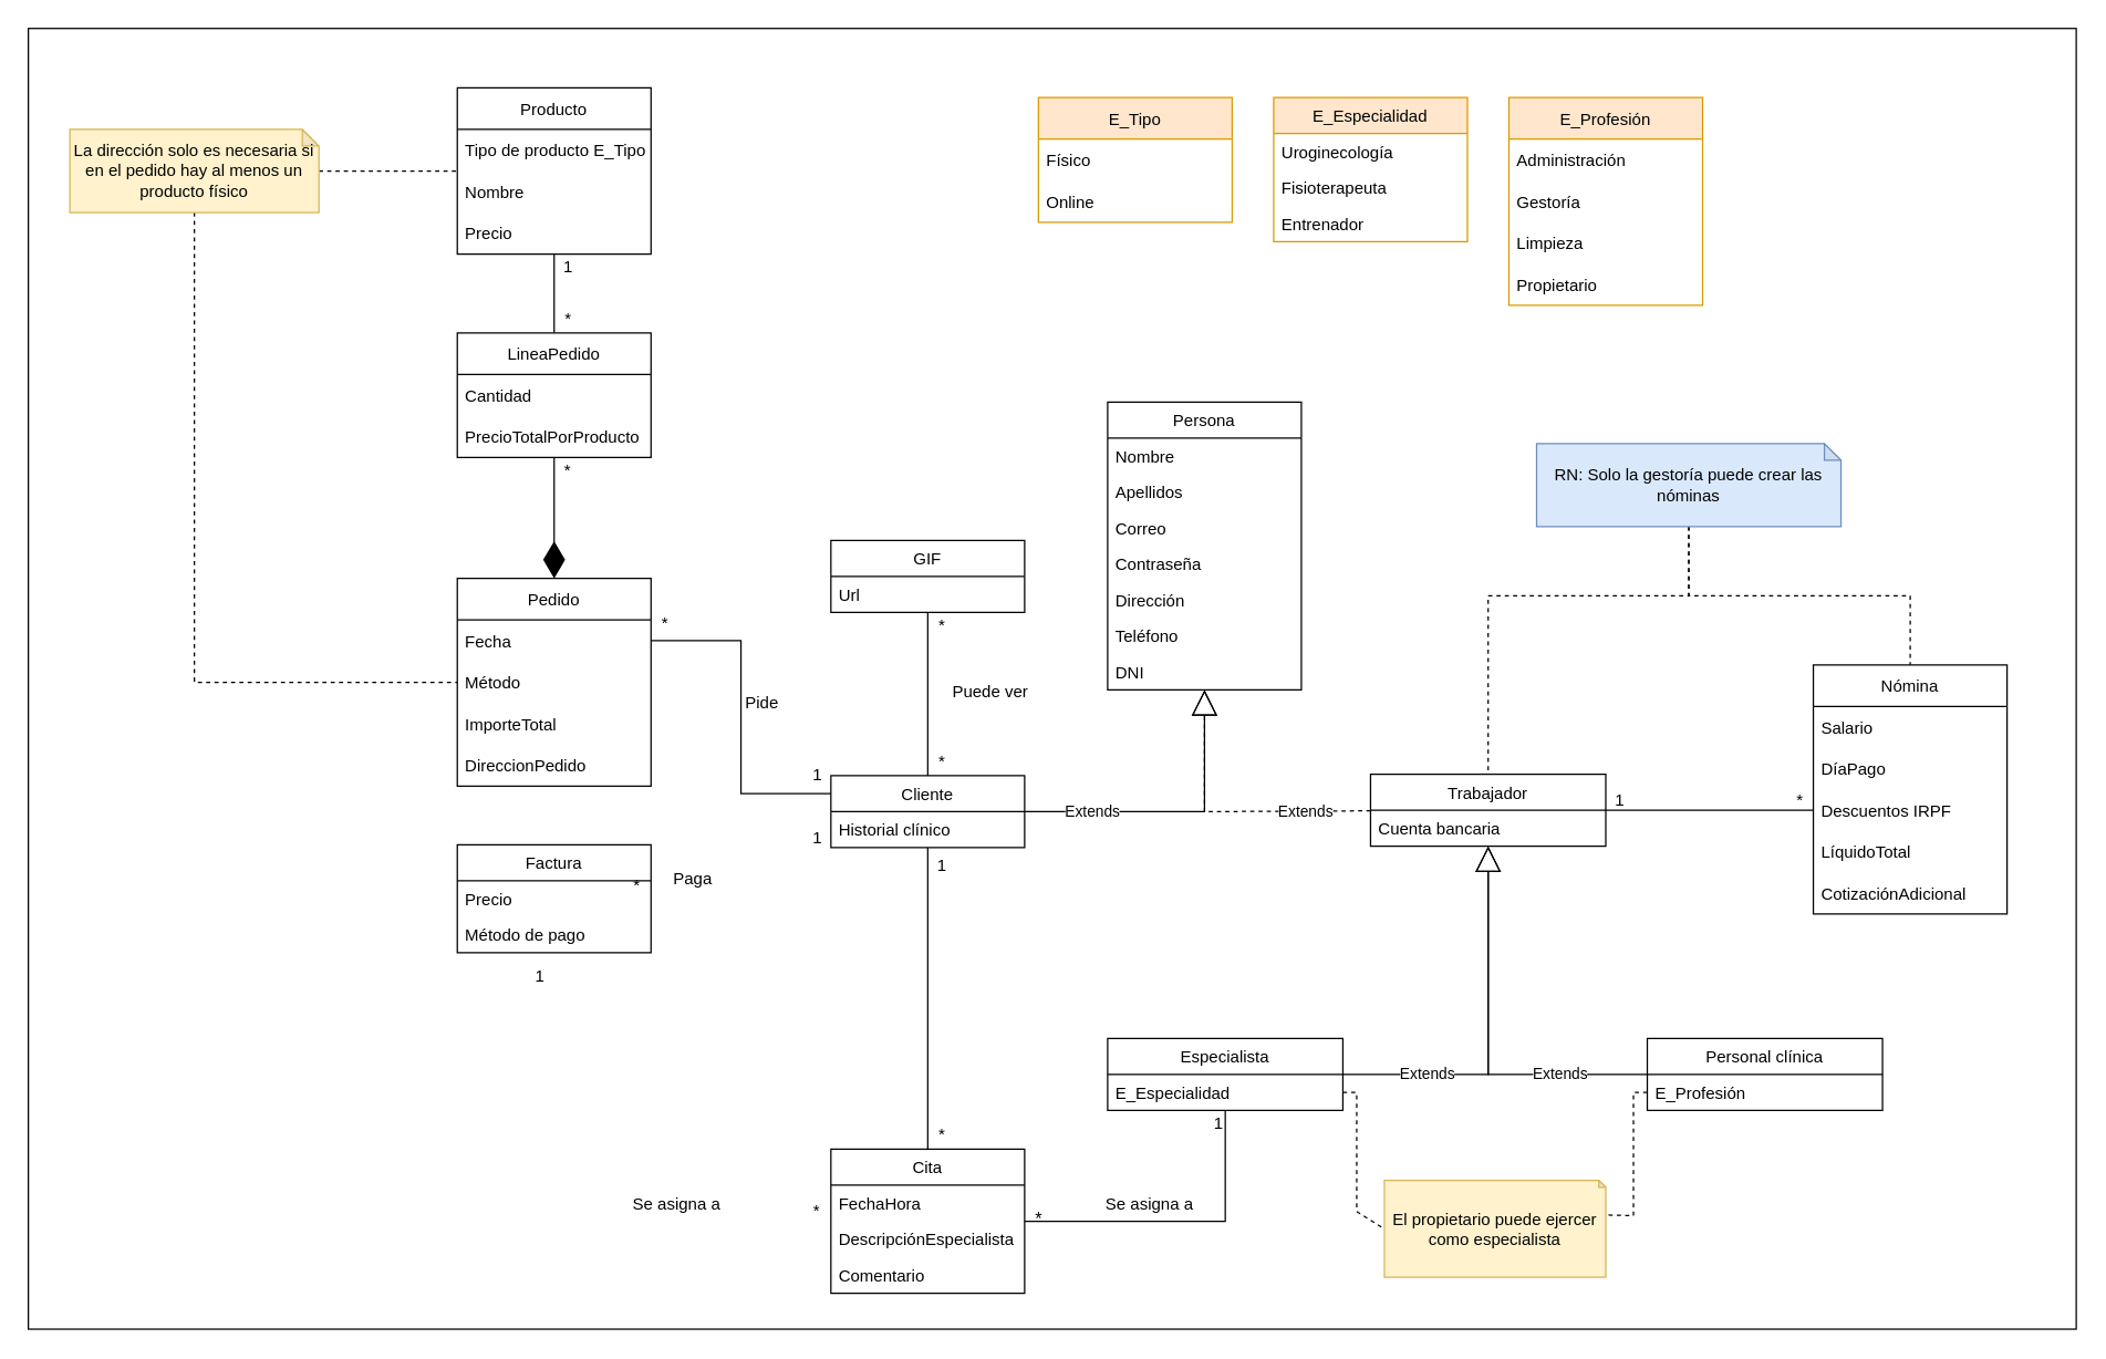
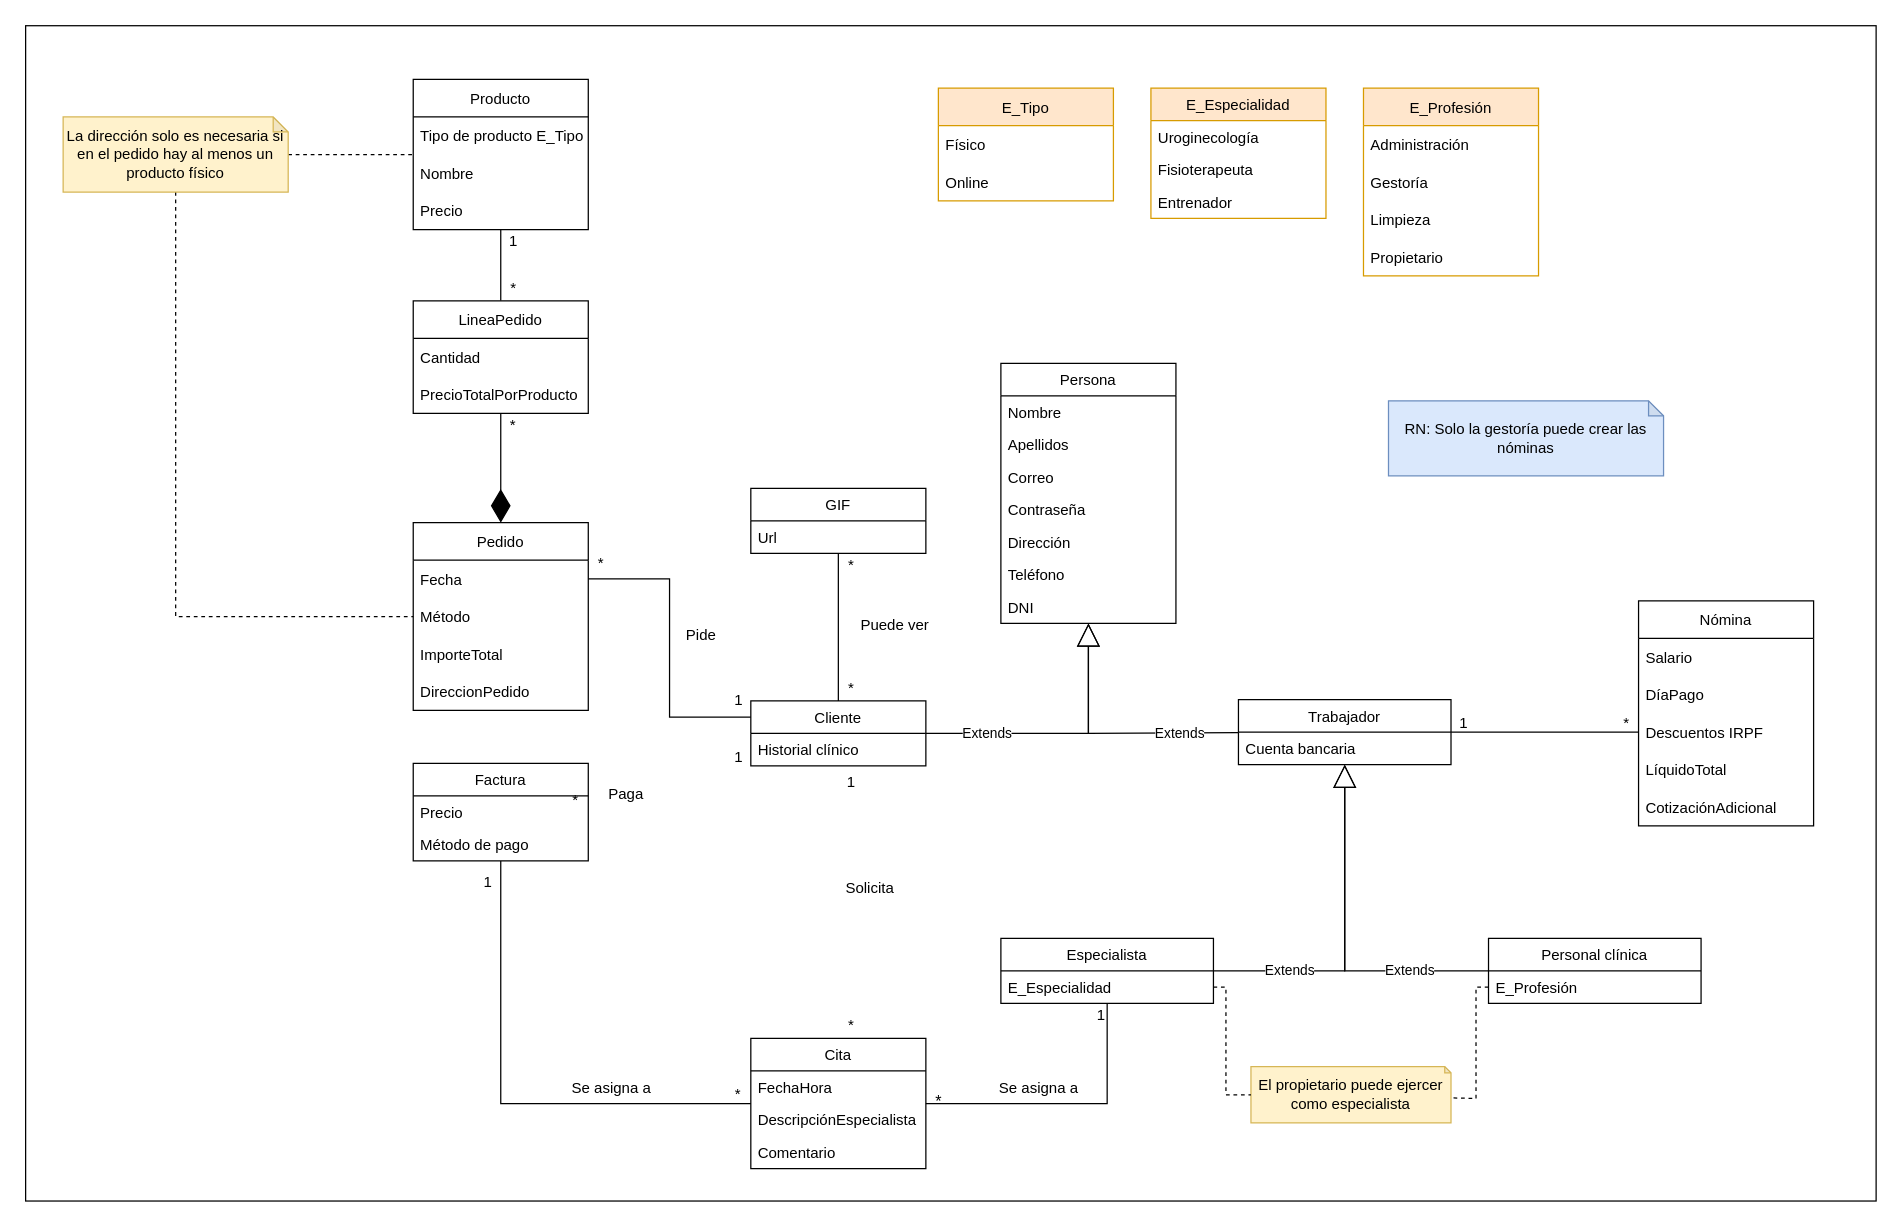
- <mxCell id="65" style="edgeStyle=orthogonalEdgeStyle;orthogonalLoop=1;jettySize=auto;html=1;endArrow=none;endFill=0;rounded=0;dashed=1;" parent="1" source="67" target="11" edge="1"><mxGeometry relative="1" as="geometry"><Array as="points"><mxPoint x="1220" y="430" /><mxPoint x="1075" y="430" /></Array></mxGeometry></mxCell>
- <mxCell id="66" style="edgeStyle=orthogonalEdgeStyle;rounded=0;orthogonalLoop=1;jettySize=auto;html=1;endArrow=none;endFill=0;dashed=1;" parent="1" source="67" target="59" edge="1"><mxGeometry relative="1" as="geometry"><Array as="points"><mxPoint x="1220" y="430" /><mxPoint x="1380" y="430" /></Array></mxGeometry></mxCell>
- <mxCell id="97" value="Pide" style="text;html=1;align=center;verticalAlign=middle;resizable=0;points=[];autosize=1;strokeColor=none;fillColor=none;" parent="1" vertex="1"><mxGeometry x="530" y="498" width="40" height="20" as="geometry" /></mxCell>
+ <mxCell id="97" value="Pide" style="text;html=1;align=center;verticalAlign=middle;resizable=0;points=[];autosize=1;strokeColor=none;fillColor=none;" parent="1" vertex="1"><mxGeometry x="540" y="498" width="40" height="20" as="geometry" /></mxCell>
- <mxCell id="14" value="Extends" style="endArrow=block;endSize=16;endFill=0;html=1;rounded=0;dashed=1;" parent="1" source="11" target="3" edge="1"><mxGeometry x="-0.548" width="160" relative="1" as="geometry"><mxPoint x="730" y="596" as="sourcePoint" /><mxPoint x="880" y="436" as="targetPoint" /><Array as="points"><mxPoint x="870" y="586" /></Array><mxPoint as="offset" /></mxGeometry></mxCell>
+ <mxCell id="14" value="Extends" style="endArrow=block;endSize=16;endFill=0;html=1;rounded=0;" parent="1" source="11" target="3" edge="1"><mxGeometry x="-0.548" width="160" relative="1" as="geometry"><mxPoint x="730" y="596" as="sourcePoint" /><mxPoint x="880" y="436" as="targetPoint" /><Array as="points"><mxPoint x="870" y="586" /></Array><mxPoint as="offset" /></mxGeometry></mxCell>
+ <mxCell id="42" value="Solicita" style="text;html=1;align=center;verticalAlign=middle;resizable=0;points=[];autosize=1;strokeColor=none;fillColor=none;" parent="1" vertex="1"><mxGeometry x="670" y="700" width="50" height="20" as="geometry" /></mxCell>
- <mxCell id="34" value="" style="endArrow=none;endFill=0;endSize=24;html=1;rounded=0;fontSize=12;" parent="1" source="16" target="45" edge="1"><mxGeometry width="160" relative="1" as="geometry"><mxPoint x="460" y="596" as="sourcePoint" /><mxPoint x="670" y="612" as="targetPoint" /></mxGeometry></mxCell>
+ <mxCell id="32" value="" style="endArrow=none;html=1;edgeStyle=orthogonalEdgeStyle;rounded=0;fontSize=13;" parent="1" source="16" target="27" edge="1"><mxGeometry relative="1" as="geometry"><mxPoint x="750" y="905" as="sourcePoint" /><mxPoint x="1070" y="635" as="targetPoint" /></mxGeometry></mxCell>
- <mxCell id="99" value="El propietario puede ejercer como especialista" style="shape=note;whiteSpace=wrap;html=1;backgroundOutline=1;darkOpacity=0.05;size=5;fillColor=#fff2cc;strokeColor=#d6b656;" vertex="1" parent="1"><mxGeometry x="1000" y="852.5" width="160" height="70" as="geometry" /></mxCell>
+ <mxCell id="99" value="El propietario puede ejercer como especialista" style="shape=note;whiteSpace=wrap;html=1;backgroundOutline=1;darkOpacity=0.05;size=5;fillColor=#fff2cc;strokeColor=#d6b656;" vertex="1" parent="1"><mxGeometry x="1000" y="852.5" width="160" height="45" as="geometry" /></mxCell>
